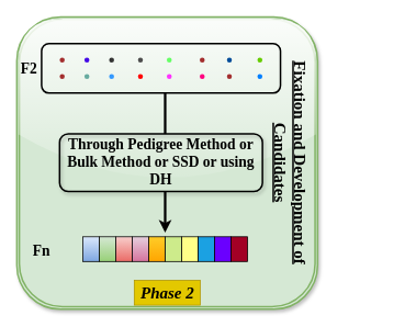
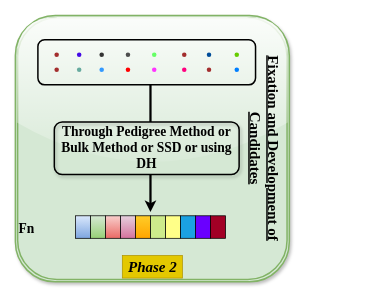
- <mxCell id="33" value="&lt;font style=&quot;font-size: 18px;&quot; face=&quot;Times New Roman&quot;&gt;&lt;b&gt;F2&lt;/b&gt;&lt;/font&gt;" style="text;html=1;strokeColor=none;fillColor=none;align=center;verticalAlign=middle;whiteSpace=wrap;rounded=0;" vertex="1" parent="1"><mxGeometry x="20" y="70" width="30" height="25" as="geometry" /></mxCell>
- <mxCell id="34" value="&lt;font style=&quot;font-size: 18px;&quot; face=&quot;Times New Roman&quot;&gt;&lt;b&gt;Fn&lt;/b&gt;&lt;/font&gt;" style="text;html=1;strokeColor=none;fillColor=none;align=center;verticalAlign=middle;whiteSpace=wrap;rounded=0;" vertex="1" parent="1"><mxGeometry x="35" y="292" width="30" height="25" as="geometry" /></mxCell>
+ <mxCell id="34" value="&lt;font style=&quot;font-size: 18px;&quot; face=&quot;Times New Roman&quot;&gt;&lt;b&gt;Fn&lt;/b&gt;&lt;/font&gt;" style="text;html=1;strokeColor=none;fillColor=none;align=center;verticalAlign=middle;whiteSpace=wrap;rounded=0;" vertex="1" parent="1"><mxGeometry x="20" y="292" width="30" height="25" as="geometry" /></mxCell>
